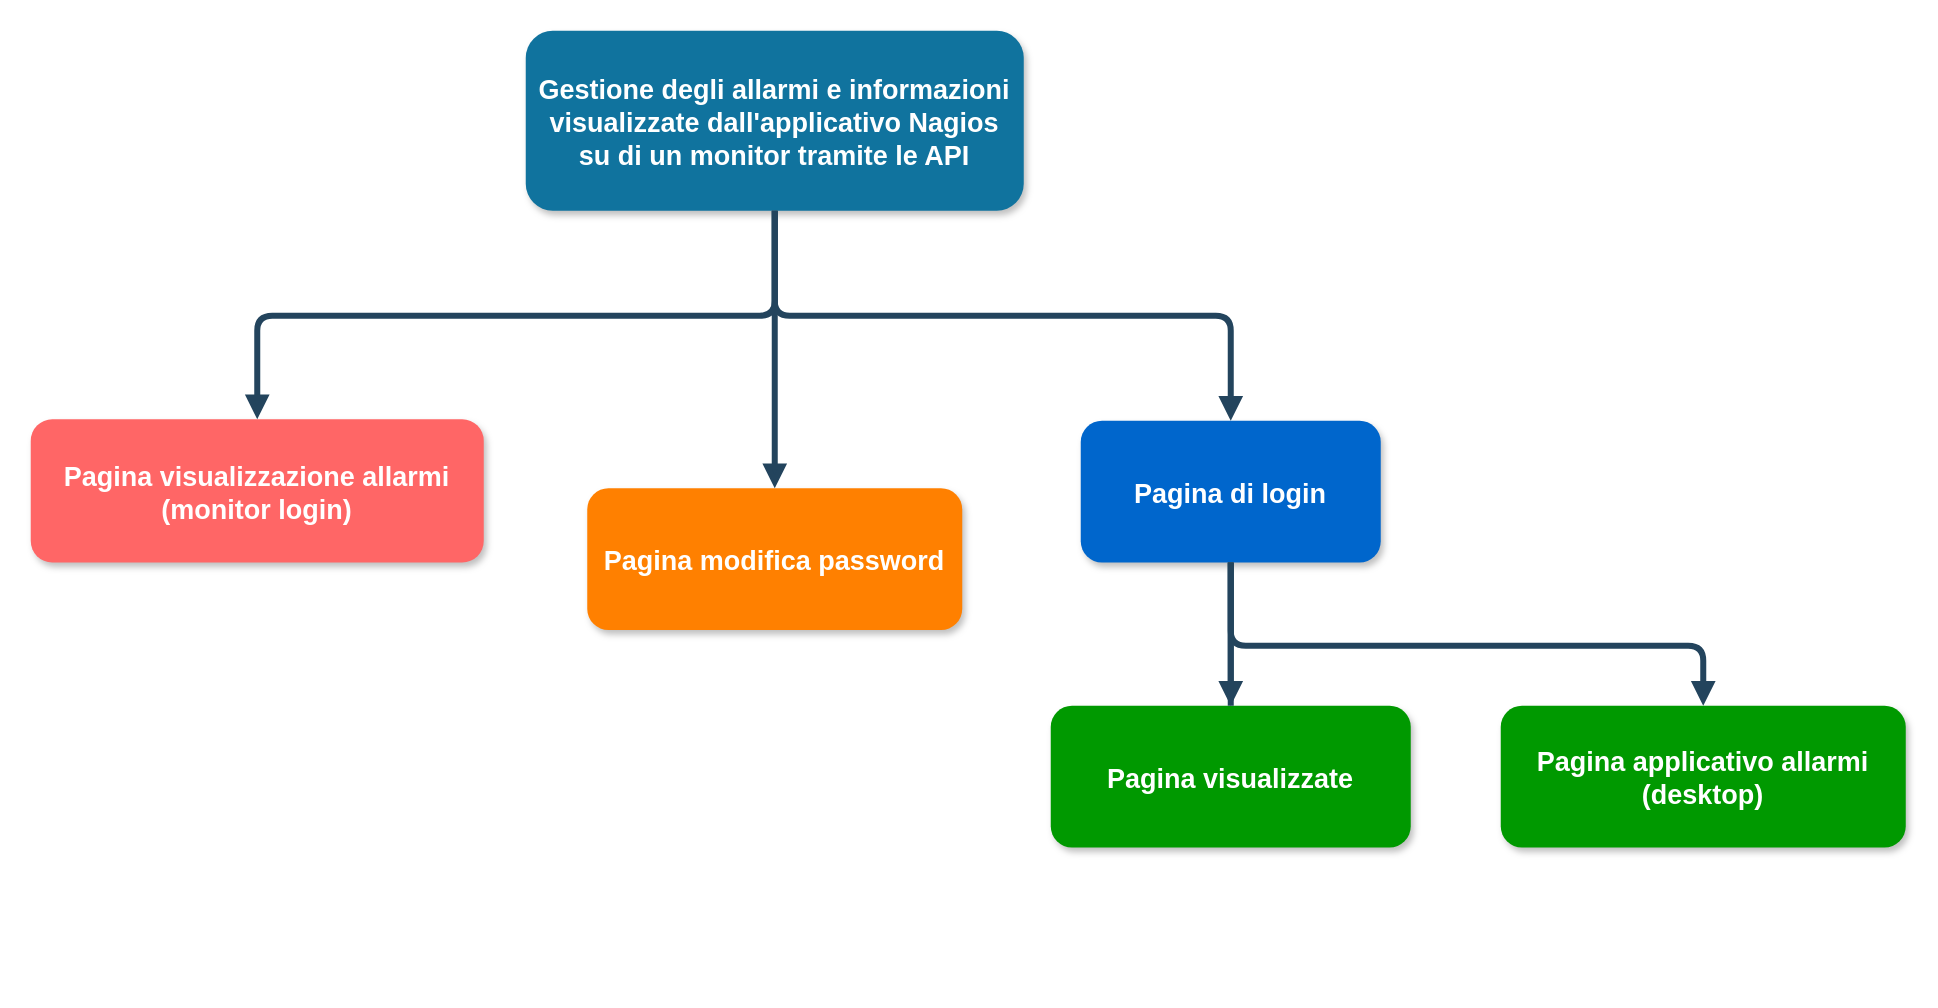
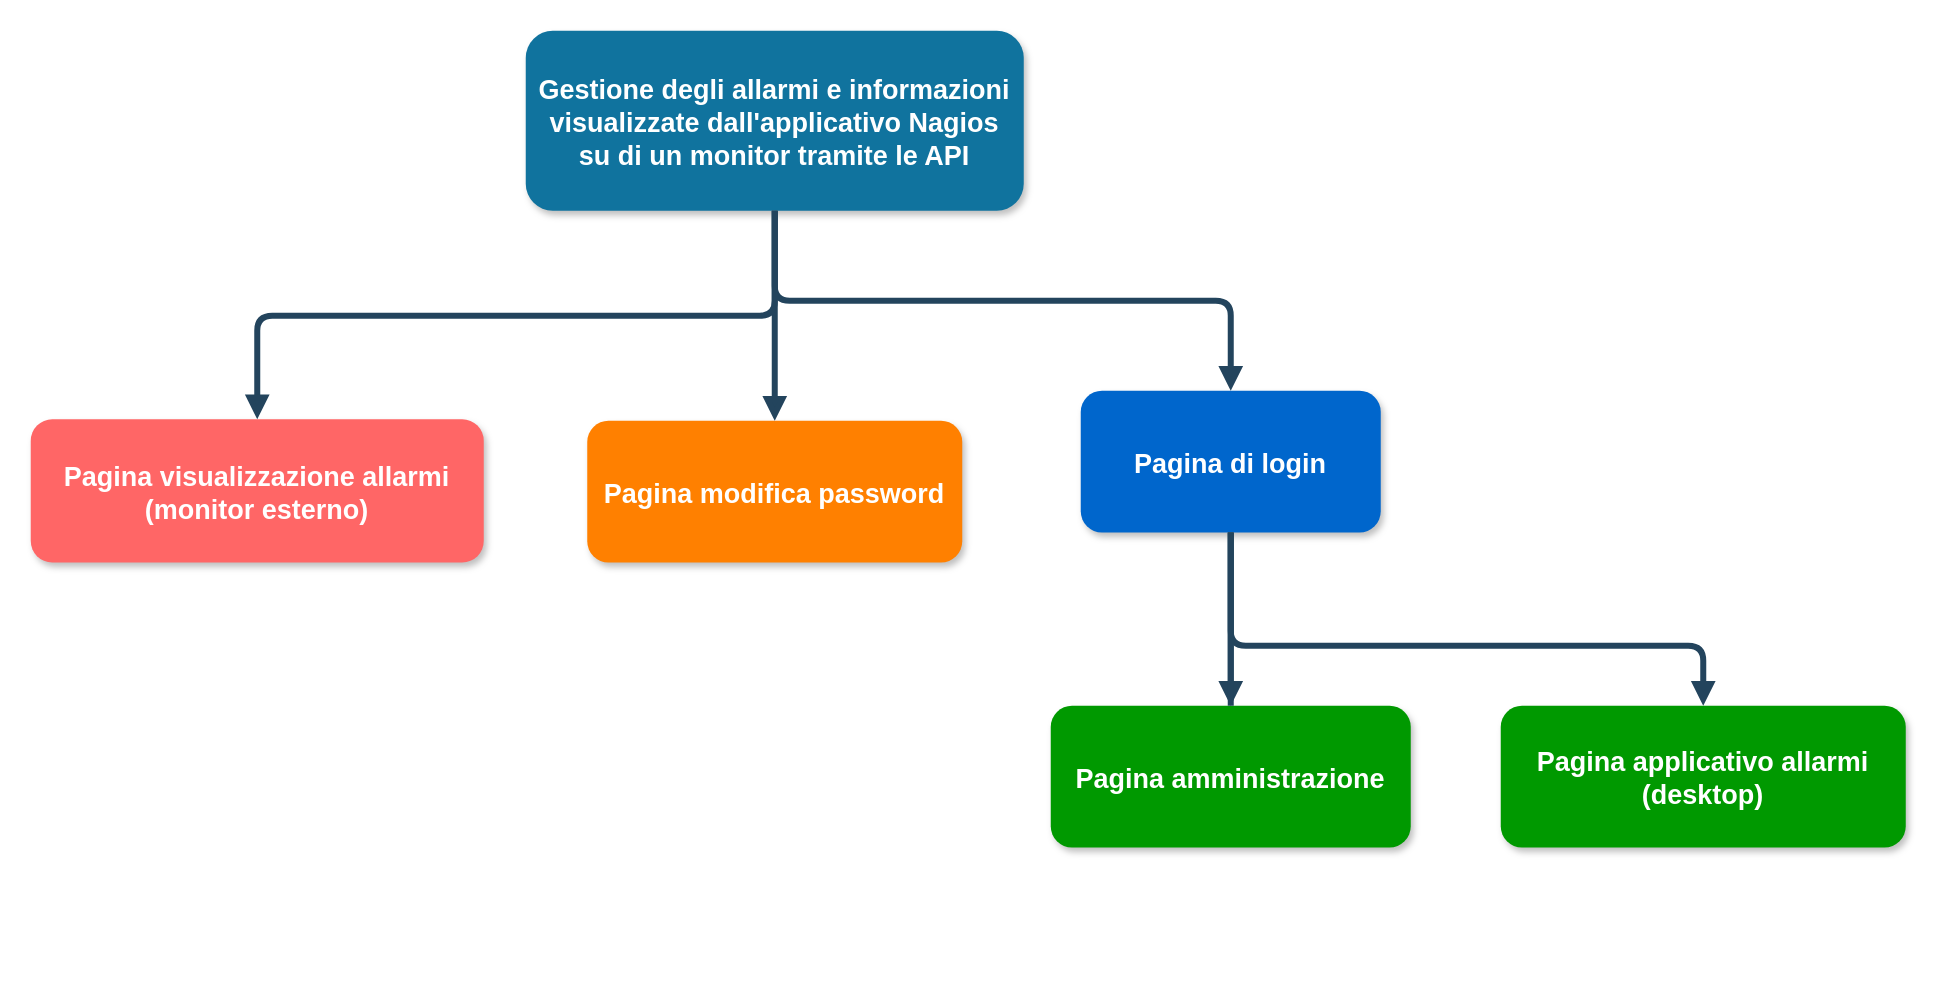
- <mxCell id="3" value="Pagina visualizzazione allarmi &#10;(monitor login)" style="rounded=1;strokeColor=none;shadow=1;gradientColor=none;fontStyle=1;fontColor=#FFFFFF;fontSize=18;fillColor=#FF6666;" parent="1" vertex="1"><mxGeometry x="20" y="279" width="302" height="95.5" as="geometry" /></mxCell>
+ <mxCell id="3" value="Pagina visualizzazione allarmi &#10;(monitor esterno)" style="rounded=1;strokeColor=none;shadow=1;gradientColor=none;fontStyle=1;fontColor=#FFFFFF;fontSize=18;fillColor=#FF6666;" parent="1" vertex="1"><mxGeometry x="20" y="279" width="302" height="95.5" as="geometry" /></mxCell>
- <mxCell id="5" value="Pagina di login" style="rounded=1;strokeColor=none;shadow=1;gradientColor=none;fontStyle=1;fontColor=#FFFFFF;fontSize=18;fillColor=#0066CC;" parent="1" vertex="1"><mxGeometry x="720" y="280" width="200" height="94.5" as="geometry" /></mxCell>
+ <mxCell id="5" value="Pagina di login" style="rounded=1;strokeColor=none;shadow=1;gradientColor=none;fontStyle=1;fontColor=#FFFFFF;fontSize=18;fillColor=#0066CC;" parent="1" vertex="1"><mxGeometry x="720" y="260" width="200" height="94.5" as="geometry" /></mxCell>
- <mxCell id="4" value="Pagina modifica password" style="rounded=1;strokeColor=none;shadow=1;gradientColor=none;fontStyle=1;fontColor=#FFFFFF;fontSize=18;fillColor=#FF8000;" parent="1" vertex="1"><mxGeometry x="391" y="325" width="250" height="94.5" as="geometry" /></mxCell>
+ <mxCell id="4" value="Pagina modifica password" style="rounded=1;strokeColor=none;shadow=1;gradientColor=none;fontStyle=1;fontColor=#FFFFFF;fontSize=18;fillColor=#FF8000;" parent="1" vertex="1"><mxGeometry x="391" y="280" width="250" height="94.5" as="geometry" /></mxCell>
- <mxCell id="12" value="Pagina visualizzate" style="rounded=1;strokeColor=none;shadow=1;gradientColor=none;fontStyle=1;fontColor=#FFFFFF;fontSize=18;fillColor=#009900;" vertex="1" parent="1"><mxGeometry x="700" y="470" width="240" height="94.5" as="geometry" /></mxCell>
+ <mxCell id="12" value="Pagina amministrazione" style="rounded=1;strokeColor=none;shadow=1;gradientColor=none;fontStyle=1;fontColor=#FFFFFF;fontSize=18;fillColor=#009900;" vertex="1" parent="1"><mxGeometry x="700" y="470" width="240" height="94.5" as="geometry" /></mxCell>
